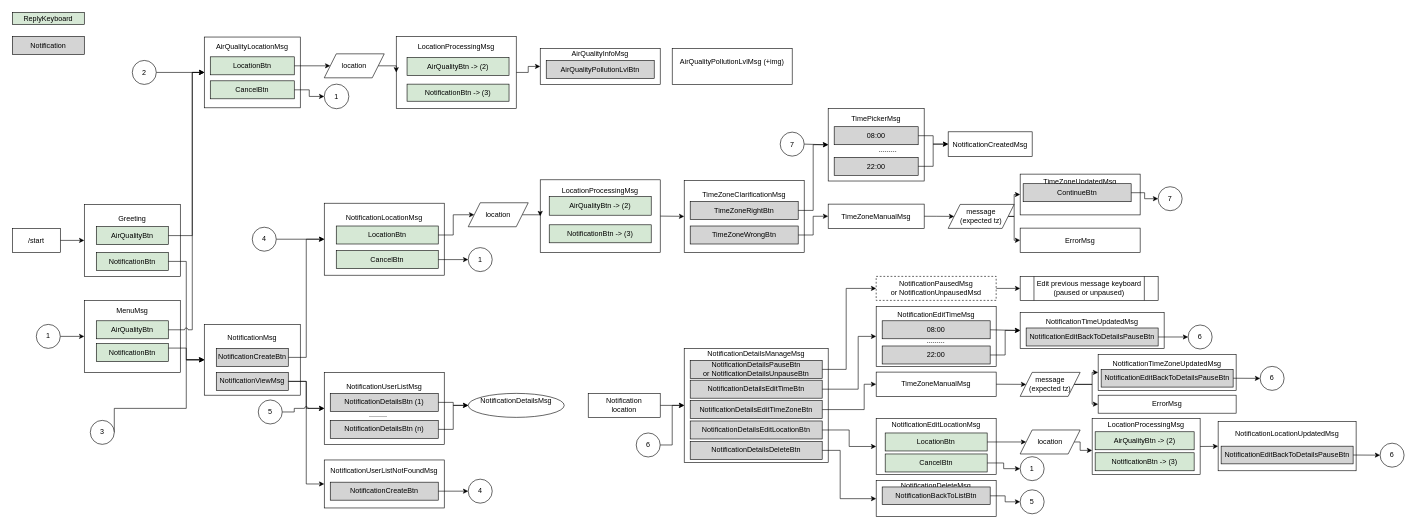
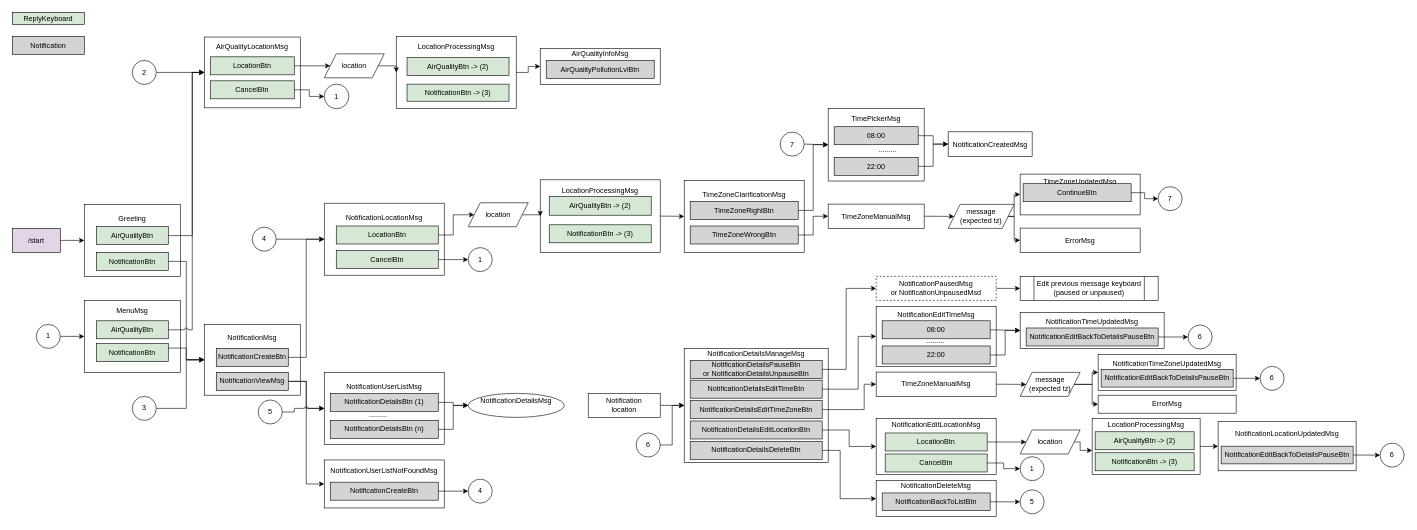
- <mxCell id="140" value="&lt;div style=&quot;&quot;&gt;&lt;span style=&quot;background-color: initial;&quot;&gt;AirQualityPollutionLvlMsg (+img)&lt;br&gt;&lt;br&gt;&lt;/span&gt;&lt;/div&gt;" style="rounded=0;whiteSpace=wrap;html=1;align=center;" vertex="1" parent="1"><mxGeometry x="1120" y="80" width="200" height="60" as="geometry" /></mxCell>
- <mxCell id="3" value="/start" style="rounded=0;whiteSpace=wrap;html=1;" vertex="1" parent="1"><mxGeometry y="380" width="80" height="40" as="geometry" x="20" /></mxCell>
+ <mxCell id="3" value="/start" style="rounded=0;whiteSpace=wrap;html=1;fillColor=#e1d5e7;" vertex="1" parent="1"><mxGeometry y="380" width="80" height="40" as="geometry" x="20" /></mxCell>
- <mxCell id="120" value="3" style="ellipse;whiteSpace=wrap;html=1;aspect=fixed;" vertex="1" parent="1"><mxGeometry x="150" y="700" width="40" height="40" as="geometry" /></mxCell>
+ <mxCell id="120" value="3" style="ellipse;whiteSpace=wrap;html=1;aspect=fixed;" vertex="1" parent="1"><mxGeometry x="220" y="660" width="40" height="40" as="geometry" /></mxCell>
- <mxCell id="148" value="NotificationBackToListBtn" style="rounded=0;whiteSpace=wrap;html=1;fillColor=#D4D4D4;" vertex="1" parent="1"><mxGeometry x="1470" y="811" width="180" height="29.5" as="geometry" /></mxCell>
+ <mxCell id="148" value="NotificationBackToListBtn" style="rounded=0;whiteSpace=wrap;html=1;fillColor=#D4D4D4;" vertex="1" parent="1"><mxGeometry x="1470" y="821" width="180" height="29.5" as="geometry" /></mxCell>
